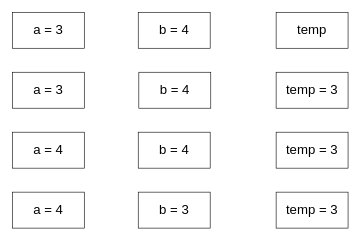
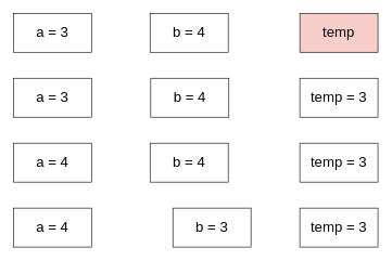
- <mxCell id="4" value="&lt;p style=&quot;font-size: 22px;&quot;&gt;temp&lt;/p&gt;" style="rounded=0;whiteSpace=wrap;html=1;fontSize=22;" parent="1" vertex="1"><mxGeometry x="460" y="20" width="120" height="60" as="geometry" /></mxCell>
+ <mxCell id="4" value="&lt;p style=&quot;font-size: 22px;&quot;&gt;temp&lt;/p&gt;" style="rounded=0;whiteSpace=wrap;html=1;fontSize=22;fillColor=#f8cecc;" parent="1" vertex="1"><mxGeometry x="460" y="20" width="120" height="60" as="geometry" /></mxCell>
- <mxCell id="12" value="&lt;font style=&quot;font-size: 22px&quot;&gt;b = 3&lt;/font&gt;" style="rounded=0;whiteSpace=wrap;html=1;" parent="1" vertex="1"><mxGeometry x="230" y="320" width="120" height="60" as="geometry" /></mxCell>
+ <mxCell id="12" value="&lt;font style=&quot;font-size: 22px&quot;&gt;b = 3&lt;/font&gt;" style="rounded=0;whiteSpace=wrap;html=1;" parent="1" vertex="1"><mxGeometry x="265" y="320" width="120" height="60" as="geometry" /></mxCell>
